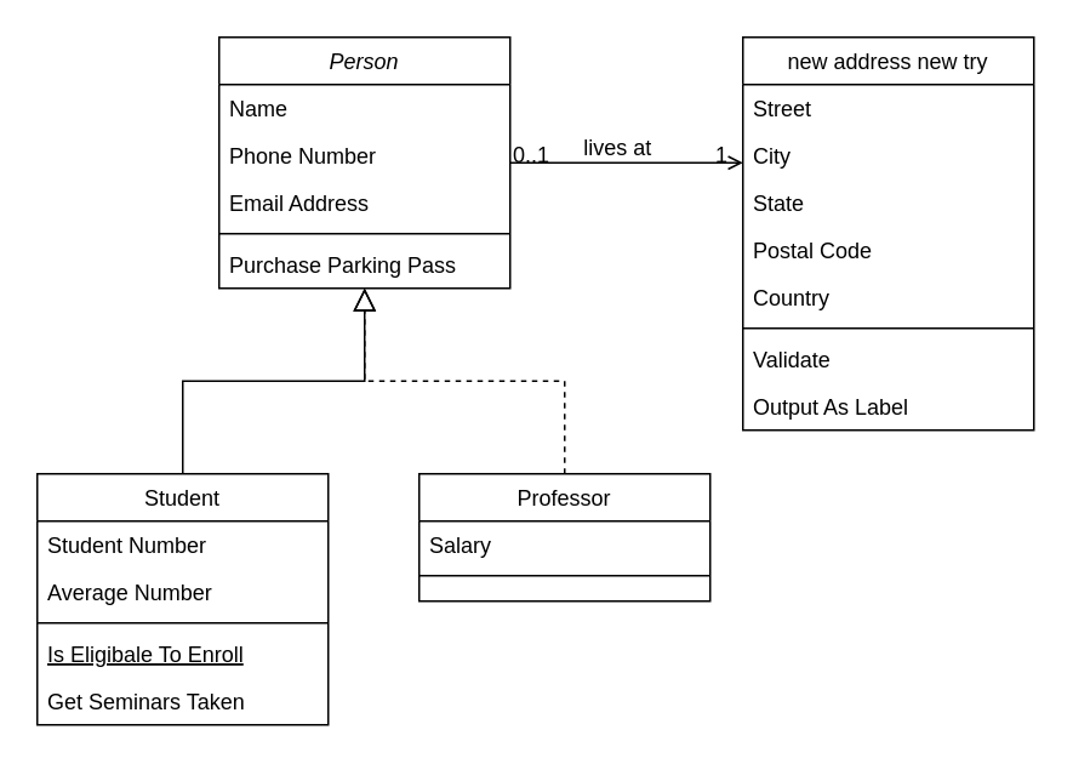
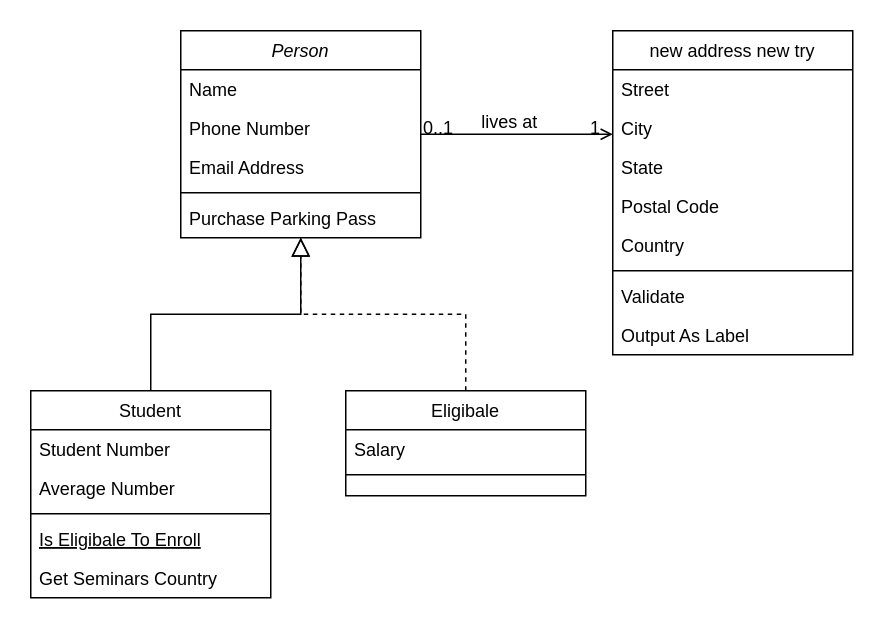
- <mxCell id="15" value="Professor" style="swimlane;fontStyle=0;align=center;verticalAlign=top;childLayout=stackLayout;horizontal=1;startSize=26;horizontalStack=0;resizeParent=1;resizeLast=0;collapsible=1;marginBottom=0;rounded=0;shadow=0;strokeWidth=1;" parent="1" vertex="1"><mxGeometry x="230" y="260" width="160" height="70" as="geometry"><mxRectangle x="340" y="380" width="170" height="26" as="alternateBounds" /></mxGeometry></mxCell>
+ <mxCell id="15" value="Eligibale" style="swimlane;fontStyle=0;align=center;verticalAlign=top;childLayout=stackLayout;horizontal=1;startSize=26;horizontalStack=0;resizeParent=1;resizeLast=0;collapsible=1;marginBottom=0;rounded=0;shadow=0;strokeWidth=1;" parent="1" vertex="1"><mxGeometry x="230" y="260" width="160" height="70" as="geometry"><mxRectangle x="340" y="380" width="170" height="26" as="alternateBounds" /></mxGeometry></mxCell>
- <mxCell id="13" value="Get Seminars Taken" style="text;align=left;verticalAlign=top;spacingLeft=4;spacingRight=4;overflow=hidden;rotatable=0;points=[[0,0.5],[1,0.5]];portConstraint=eastwest;" parent="8" vertex="1"><mxGeometry y="112" width="160" height="26" as="geometry" /></mxCell>
+ <mxCell id="13" value="Get Seminars Country" style="text;align=left;verticalAlign=top;spacingLeft=4;spacingRight=4;overflow=hidden;rotatable=0;points=[[0,0.5],[1,0.5]];portConstraint=eastwest;" parent="8" vertex="1"><mxGeometry y="112" width="160" height="26" as="geometry" /></mxCell>
